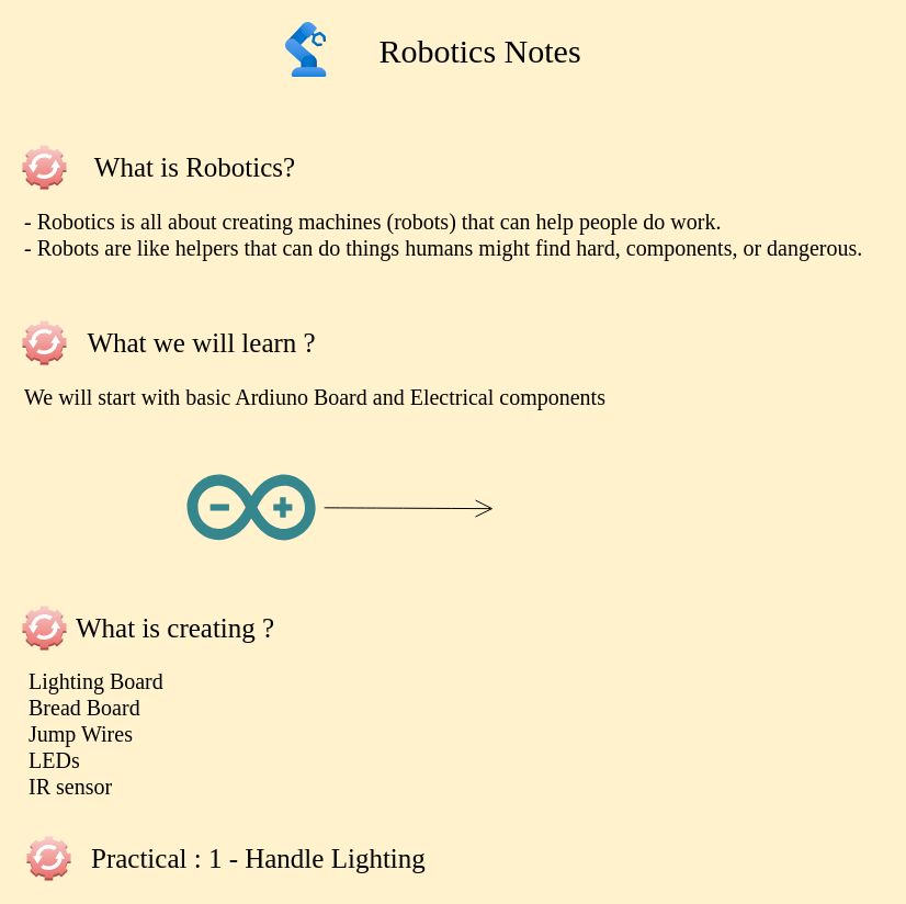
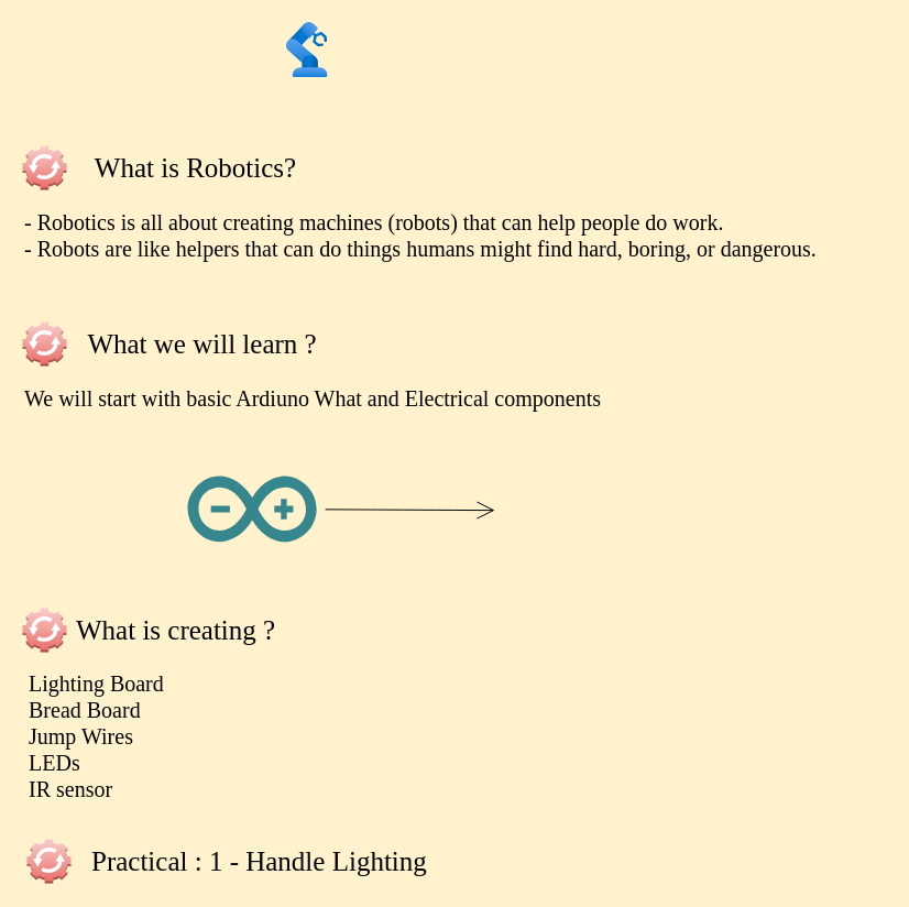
- <mxCell id="2" value="Robotics Notes" style="text;html=1;align=center;verticalAlign=middle;resizable=0;points=[];autosize=1;strokeColor=none;fillColor=none;fontSize=30;fontFamily=Comic Sans MS;" vertex="1" parent="1"><mxGeometry x="320" y="22" width="233" height="48" as="geometry" /></mxCell>
- <mxCell id="6" value="- Robotics is all about creating machines (robots) that can help people do work.&#10;- Robots are like helpers that can do things humans might find hard, components, or dangerous." style="text;whiteSpace=wrap;fontFamily=Comic Sans MS;fontSize=20;horizontal=1;" vertex="1" parent="1"><mxGeometry x="20" y="183" width="780" height="120" as="geometry" /></mxCell>
+ <mxCell id="6" value="- Robotics is all about creating machines (robots) that can help people do work.&#10;- Robots are like helpers that can do things humans might find hard, boring, or dangerous." style="text;whiteSpace=wrap;fontFamily=Comic Sans MS;fontSize=20;horizontal=1;" vertex="1" parent="1"><mxGeometry x="20" y="183" width="780" height="120" as="geometry" /></mxCell>
- <mxCell id="18" value="We will start with basic Ardiuno Board and Electrical components" style="text;whiteSpace=wrap;fontFamily=Comic Sans MS;fontSize=20;horizontal=1;" vertex="1" parent="1"><mxGeometry x="20" y="343" width="780" height="120" as="geometry" /></mxCell>
+ <mxCell id="18" value="We will start with basic Ardiuno What and Electrical components" style="text;whiteSpace=wrap;fontFamily=Comic Sans MS;fontSize=20;horizontal=1;" vertex="1" parent="1"><mxGeometry x="20" y="343" width="780" height="120" as="geometry" /></mxCell>
